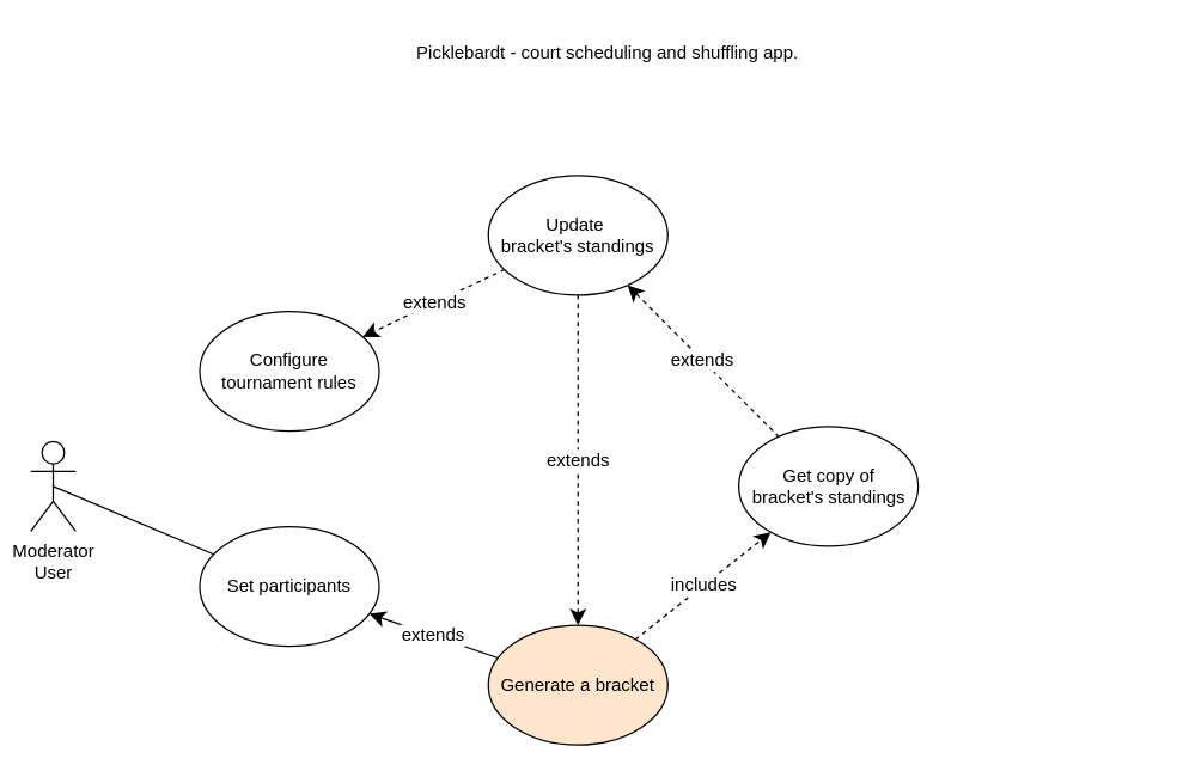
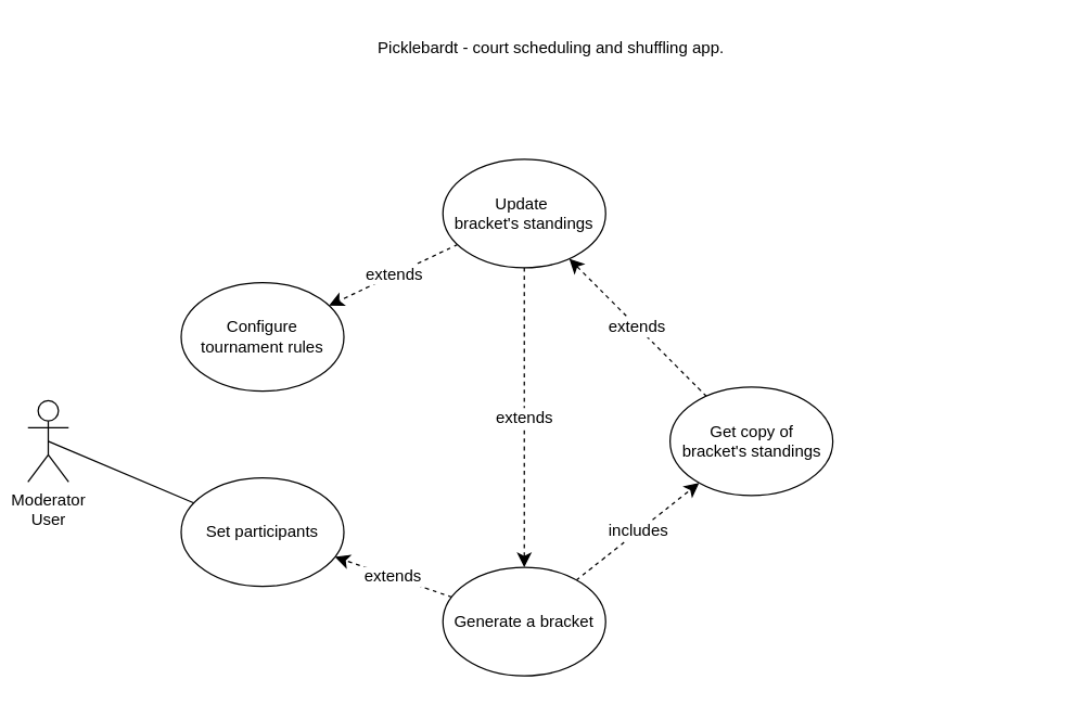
- <mxCell id="6" value="extends" style="edgeStyle=none;curved=1;rounded=0;orthogonalLoop=1;jettySize=auto;html=1;fontSize=12;startSize=8;endSize=8;dashed=0;" parent="1" source="8" target="5" edge="1"><mxGeometry relative="1" as="geometry" /></mxCell>
+ <mxCell id="6" value="extends" style="edgeStyle=none;curved=1;rounded=0;orthogonalLoop=1;jettySize=auto;html=1;fontSize=12;startSize=8;endSize=8;dashed=1;" parent="1" source="8" target="5" edge="1"><mxGeometry relative="1" as="geometry" /></mxCell>
- <mxCell id="8" value="Generate a bracket" style="ellipse;whiteSpace=wrap;html=1;fillColor=#ffe6cc;" parent="1" vertex="1"><mxGeometry x="326" y="418" width="120" height="80" as="geometry" /></mxCell>
+ <mxCell id="8" value="Generate a bracket" style="ellipse;whiteSpace=wrap;html=1;" parent="1" vertex="1"><mxGeometry x="326" y="418" width="120" height="80" as="geometry" /></mxCell>
